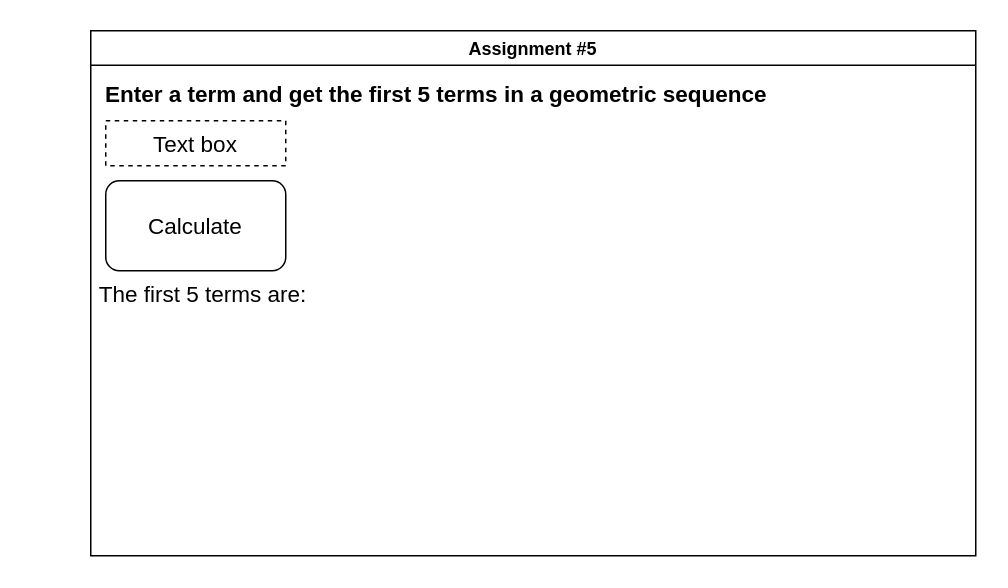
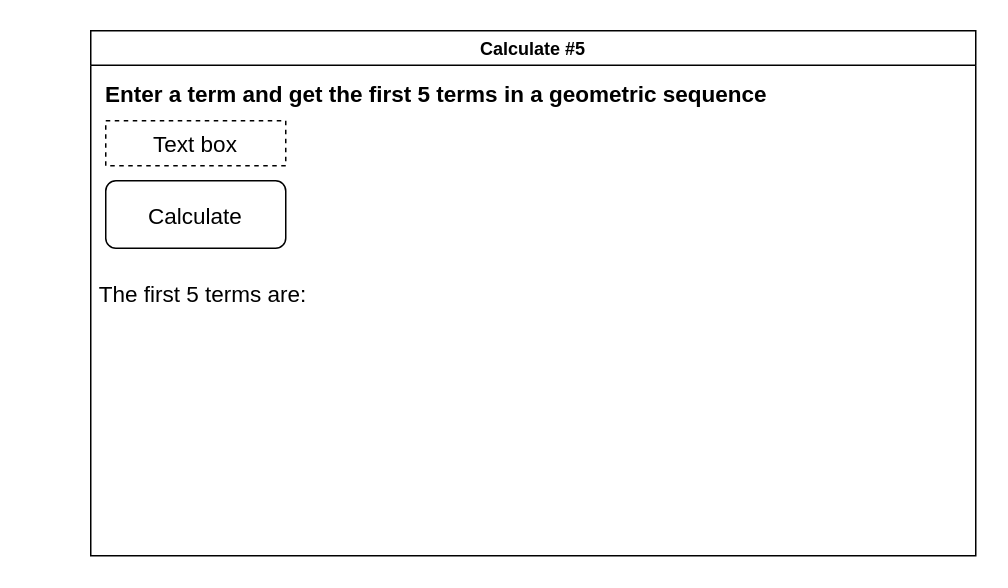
- <mxCell id="2" value="Assignment #5" style="swimlane;" vertex="1" parent="1"><mxGeometry x="60" y="20" width="590" height="350" as="geometry" /></mxCell>
+ <mxCell id="2" value="Calculate #5" style="swimlane;" vertex="1" parent="1"><mxGeometry x="60" y="20" width="590" height="350" as="geometry" /></mxCell>
- <mxCell id="5" value="Calculate" style="rounded=1;whiteSpace=wrap;html=1;fontSize=15;" vertex="1" parent="2"><mxGeometry x="10" y="100" width="120" height="60" as="geometry" /></mxCell>
+ <mxCell id="5" value="Calculate" style="rounded=1;whiteSpace=wrap;html=1;fontSize=15;" vertex="1" parent="2"><mxGeometry x="10" y="100" width="120" height="45" as="geometry" /></mxCell>
